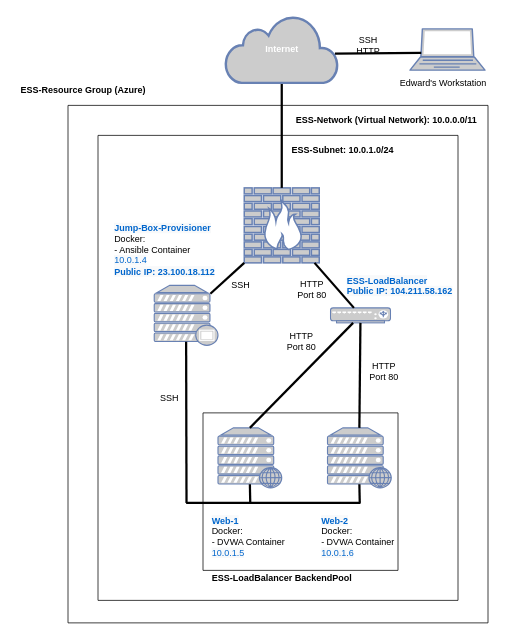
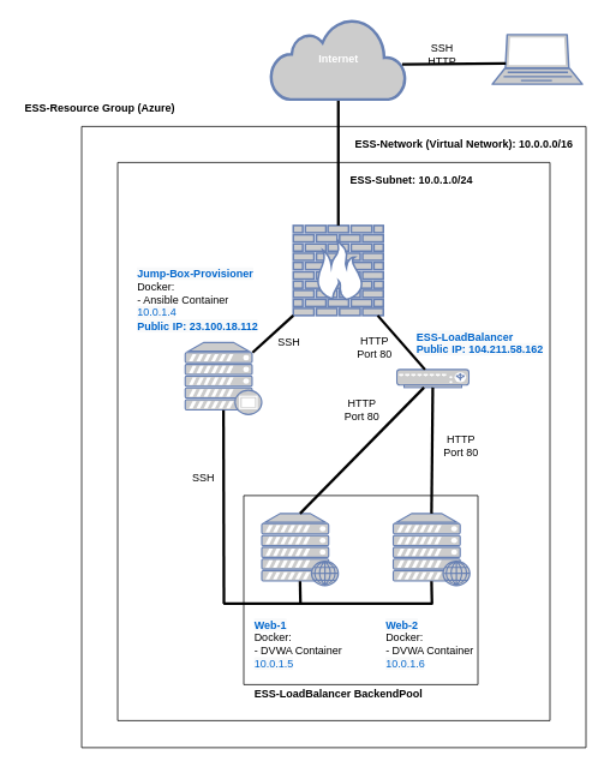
- <mxCell id="45" value="Edward's Workstation" style="text;html=1;align=center;verticalAlign=middle;resizable=0;points=[];autosize=1;" vertex="1" parent="1"><mxGeometry x="525" y="100" width="130" height="20" as="geometry" /></mxCell>
- <mxCell id="34" value="&lt;b&gt;ESS-Network (Virtual Network): 10.0.0.0/11&amp;nbsp;&lt;/b&gt;" style="text;html=1;align=center;verticalAlign=middle;resizable=0;points=[];autosize=1;" vertex="1" parent="1"><mxGeometry x="386" y="150" width="260" height="20" as="geometry" /></mxCell>
+ <mxCell id="34" value="&lt;b&gt;ESS-Network (Virtual Network): 10.0.0.0/16&amp;nbsp;&lt;/b&gt;" style="text;html=1;align=center;verticalAlign=middle;resizable=0;points=[];autosize=1;" vertex="1" parent="1"><mxGeometry x="386" y="150" width="260" height="20" as="geometry" /></mxCell>
